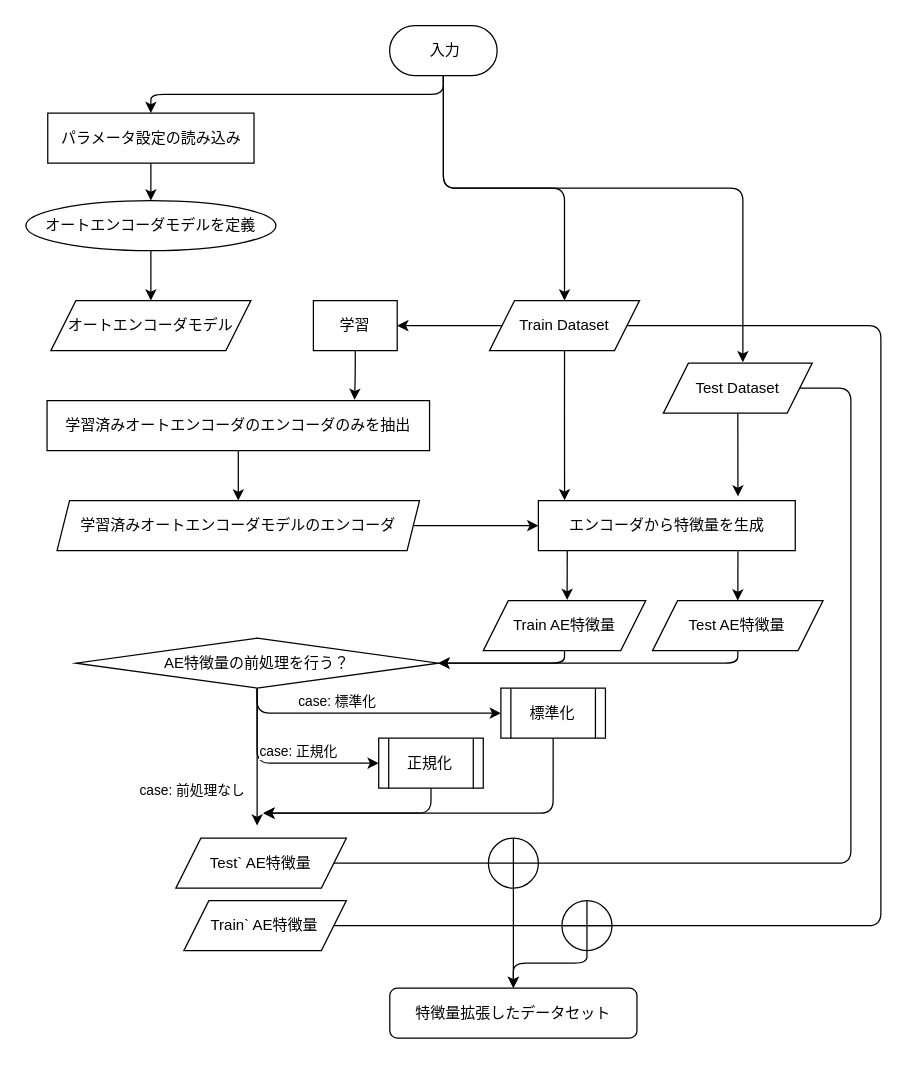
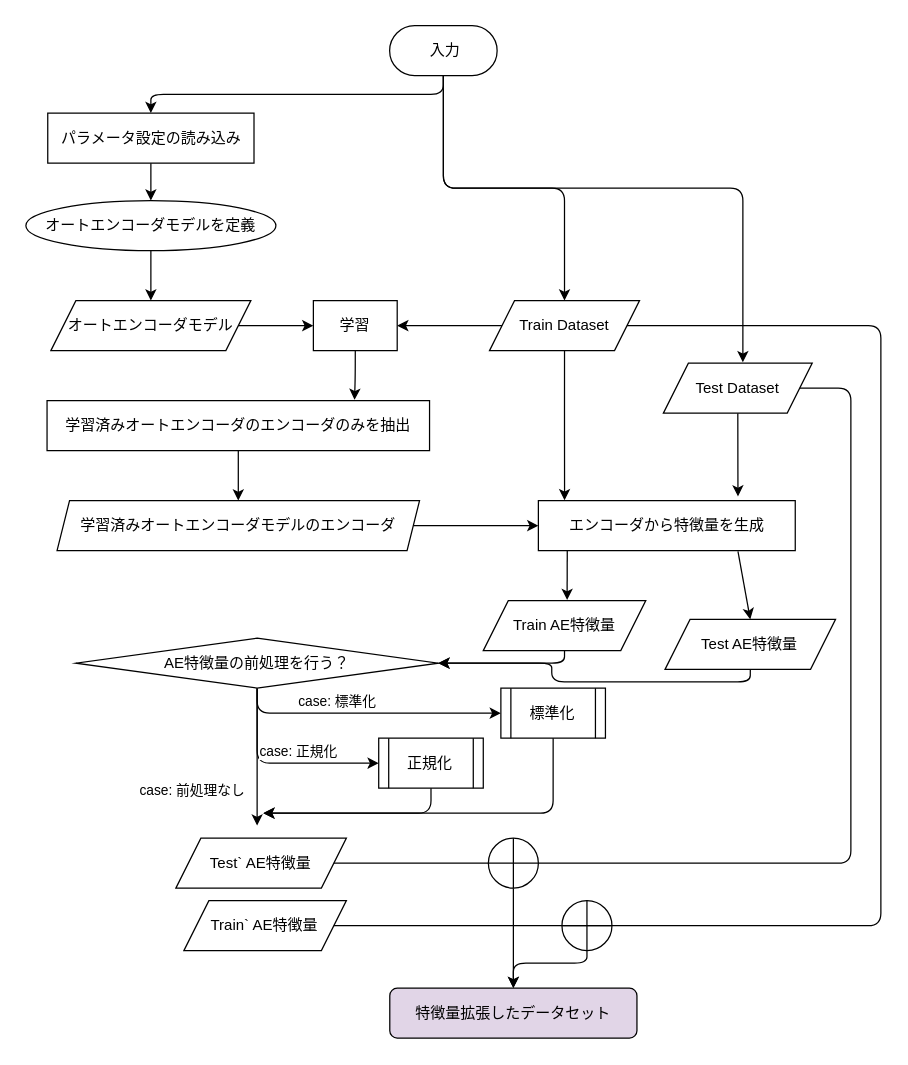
+ <mxCell id="19" style="edgeStyle=none;html=1;exitX=1;exitY=0.5;exitDx=0;exitDy=0;entryX=0;entryY=0.5;entryDx=0;entryDy=0;" parent="1" source="20" target="22" edge="1"><mxGeometry relative="1" as="geometry" /></mxCell>
- <mxCell id="29" value="Test AE特徴量" style="shape=parallelogram;perimeter=parallelogramPerimeter;whiteSpace=wrap;html=1;fixedSize=1;fontFamily=Helvetica;fontSize=12;fontColor=default;align=center;strokeColor=default;fillColor=default;" parent="1" vertex="1"><mxGeometry x="521.34" y="480" width="136.41" height="40" as="geometry" /></mxCell>
+ <mxCell id="29" value="Test AE特徴量" style="shape=parallelogram;perimeter=parallelogramPerimeter;whiteSpace=wrap;html=1;fixedSize=1;fontFamily=Helvetica;fontSize=12;fontColor=default;align=center;strokeColor=default;fillColor=default;" parent="1" vertex="1"><mxGeometry x="531.34" y="495" width="136.41" height="40" as="geometry" /></mxCell>
- <mxCell id="45" value="特徴量拡張したデータセット" style="rounded=1;whiteSpace=wrap;html=1;" parent="1" vertex="1"><mxGeometry x="311.13" y="790" width="197.73" height="40" as="geometry" /></mxCell>
+ <mxCell id="45" value="特徴量拡張したデータセット" style="rounded=1;whiteSpace=wrap;html=1;fillColor=#e1d5e7;" parent="1" vertex="1"><mxGeometry x="311.13" y="790" width="197.73" height="40" as="geometry" /></mxCell>
